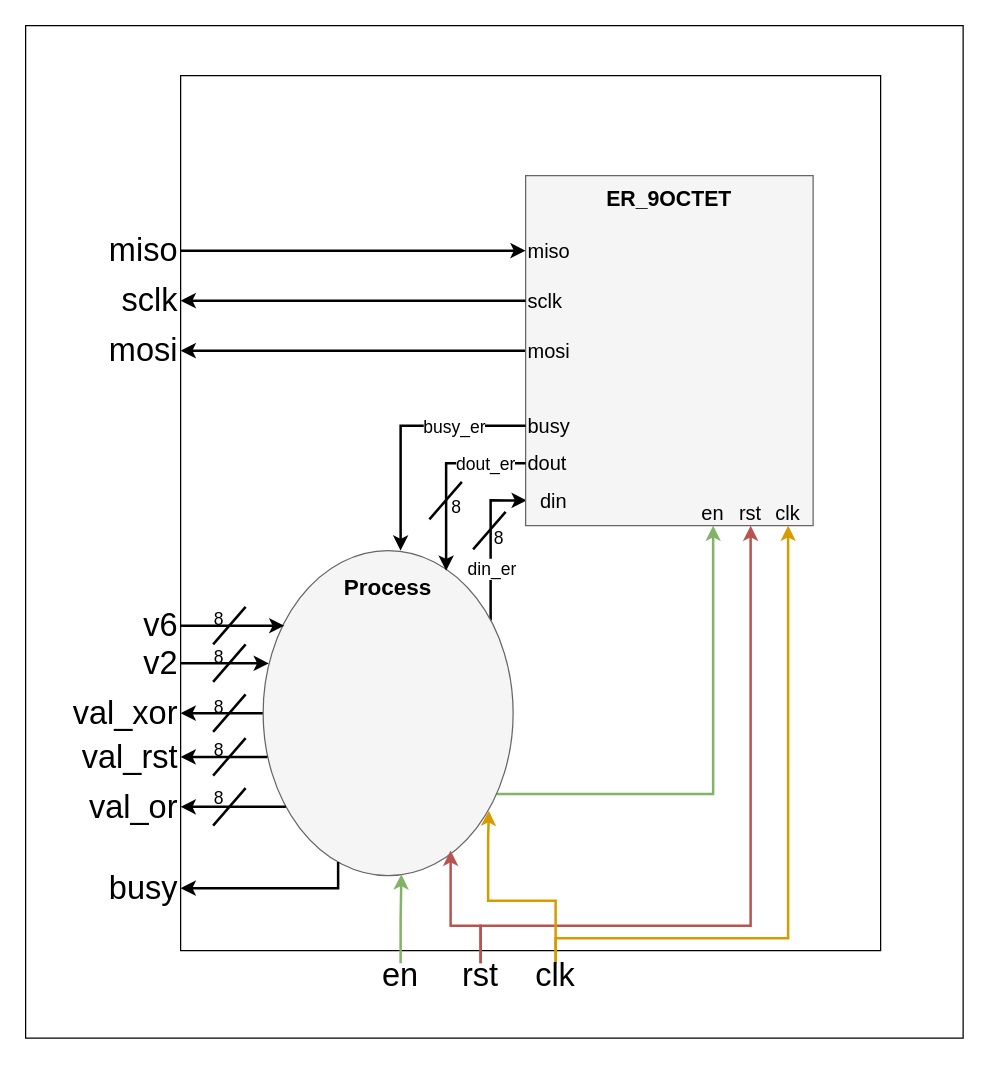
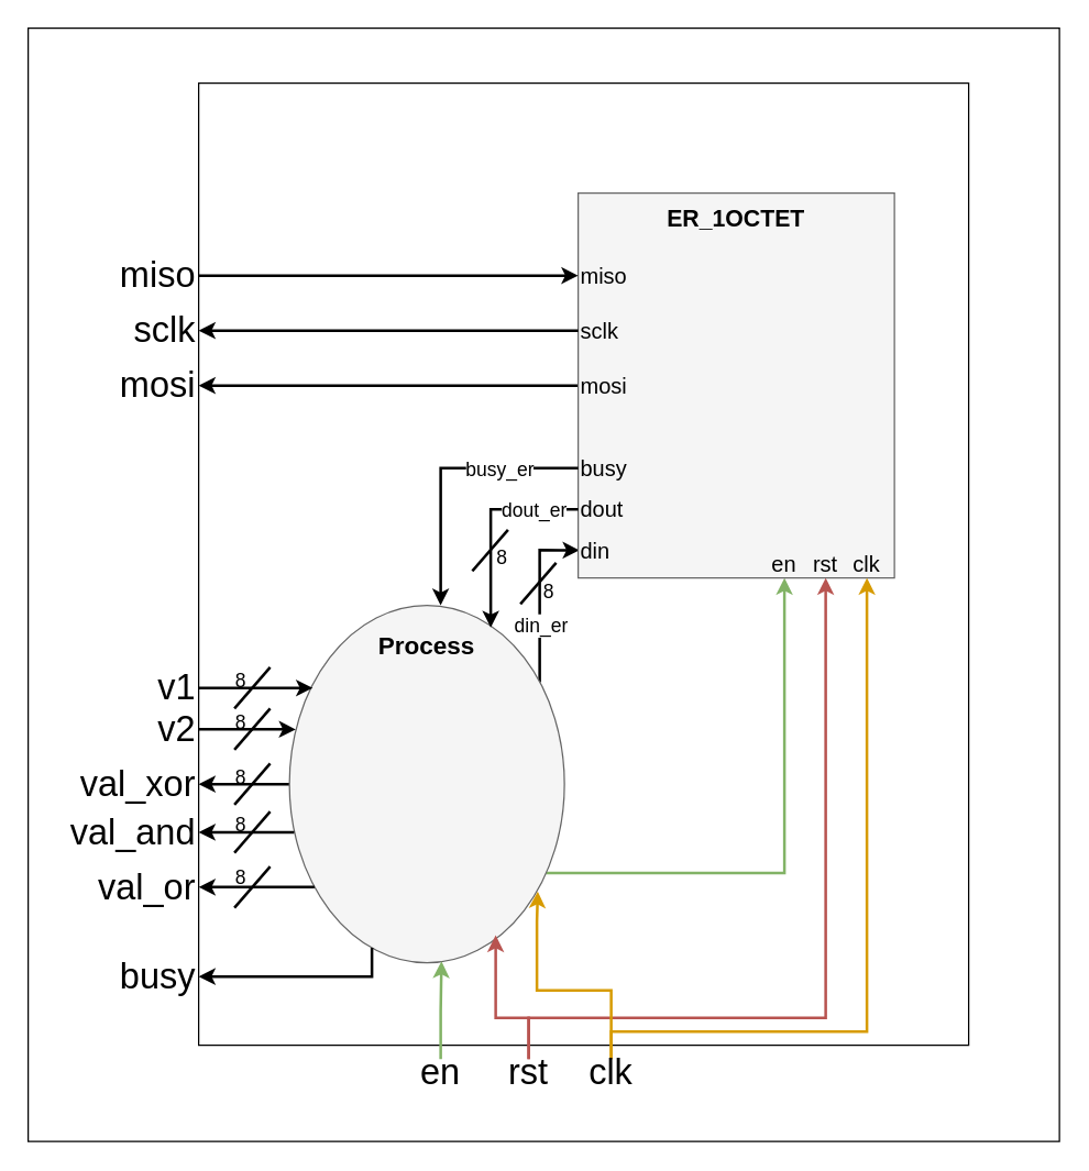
- <mxCell id="11" value="&lt;b&gt;&lt;font style=&quot;font-size: 17px&quot;&gt;ER_9OCTET&lt;/font&gt;&lt;/b&gt;" style="text;html=1;strokeColor=none;fillColor=none;align=center;verticalAlign=middle;whiteSpace=wrap;rounded=0;" parent="1" vertex="1"><mxGeometry x="440" y="150" width="190" height="20" as="geometry" /></mxCell>
+ <mxCell id="11" value="&lt;b&gt;&lt;font style=&quot;font-size: 17px&quot;&gt;ER_1OCTET&lt;/font&gt;&lt;/b&gt;" style="text;html=1;strokeColor=none;fillColor=none;align=center;verticalAlign=middle;whiteSpace=wrap;rounded=0;" parent="1" vertex="1"><mxGeometry x="440" y="150" width="190" height="20" as="geometry" /></mxCell>
- <mxCell id="25" value="&lt;div align=&quot;left&quot; style=&quot;font-size: 15px&quot;&gt;&lt;font style=&quot;font-size: 16px&quot;&gt;din&lt;/font&gt;&lt;/div&gt;" style="text;html=1;strokeColor=none;fillColor=none;align=left;verticalAlign=middle;whiteSpace=wrap;rounded=0;" parent="1" vertex="1"><mxGeometry x="430" y="390" width="40" height="20" as="geometry" /></mxCell>
+ <mxCell id="25" value="&lt;div align=&quot;left&quot; style=&quot;font-size: 15px&quot;&gt;&lt;font style=&quot;font-size: 16px&quot;&gt;din&lt;/font&gt;&lt;/div&gt;" style="text;html=1;strokeColor=none;fillColor=none;align=left;verticalAlign=middle;whiteSpace=wrap;rounded=0;" parent="1" vertex="1"><mxGeometry x="420" y="390" width="40" height="20" as="geometry" /></mxCell>
- <mxCell id="43" value="&lt;div align=&quot;right&quot;&gt;&lt;font style=&quot;font-size: 26px&quot;&gt;v6&lt;/font&gt;&lt;/div&gt;" style="text;html=1;strokeColor=none;fillColor=none;align=right;verticalAlign=middle;whiteSpace=wrap;rounded=0;" vertex="1" parent="1"><mxGeometry x="74" y="490" width="70" height="20" as="geometry" /></mxCell>
+ <mxCell id="43" value="&lt;div align=&quot;right&quot;&gt;&lt;font style=&quot;font-size: 26px&quot;&gt;v1&lt;/font&gt;&lt;/div&gt;" style="text;html=1;strokeColor=none;fillColor=none;align=right;verticalAlign=middle;whiteSpace=wrap;rounded=0;" vertex="1" parent="1"><mxGeometry x="74" y="490" width="70" height="20" as="geometry" /></mxCell>
- <mxCell id="51" value="&lt;div align=&quot;right&quot;&gt;&lt;font style=&quot;font-size: 26px&quot;&gt;val_rst&lt;/font&gt;&lt;/div&gt;" style="text;html=1;strokeColor=none;fillColor=none;align=right;verticalAlign=middle;whiteSpace=wrap;rounded=0;" vertex="1" parent="1"><mxGeometry x="40" y="595" width="104" height="20" as="geometry" /></mxCell>
+ <mxCell id="51" value="&lt;div align=&quot;right&quot;&gt;&lt;font style=&quot;font-size: 26px&quot;&gt;val_and&lt;/font&gt;&lt;/div&gt;" style="text;html=1;strokeColor=none;fillColor=none;align=right;verticalAlign=middle;whiteSpace=wrap;rounded=0;" vertex="1" parent="1"><mxGeometry x="40" y="595" width="104" height="20" as="geometry" /></mxCell>
